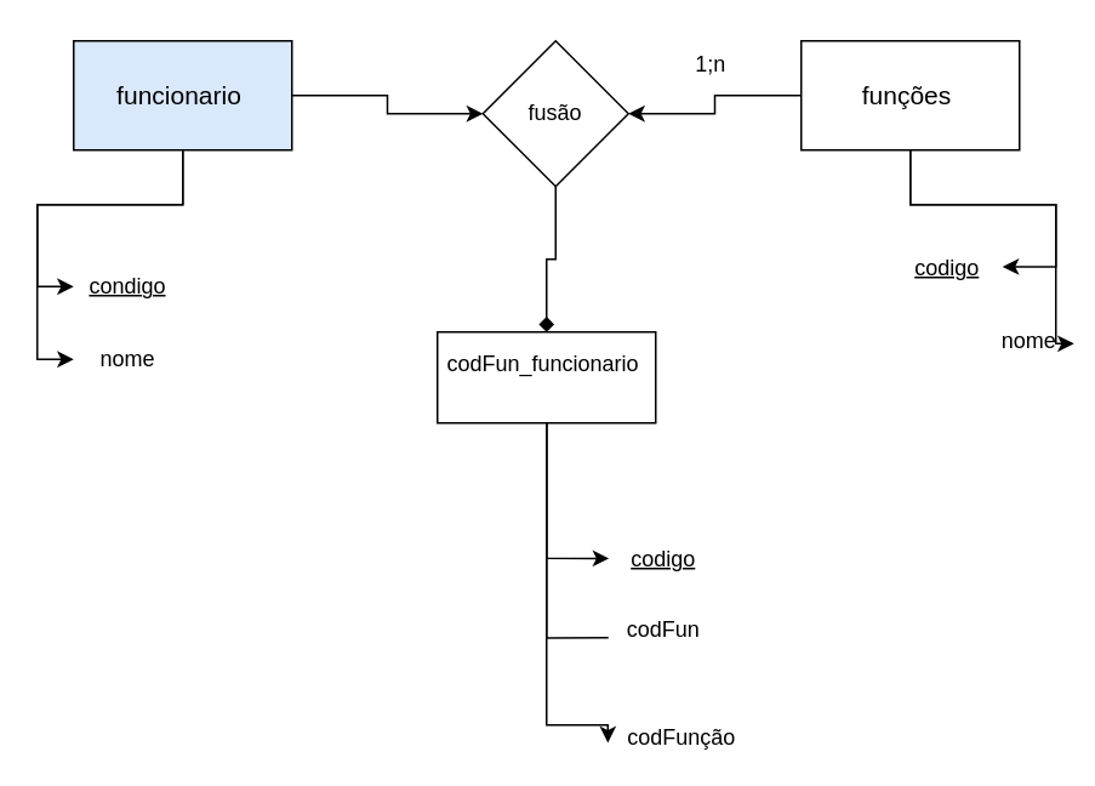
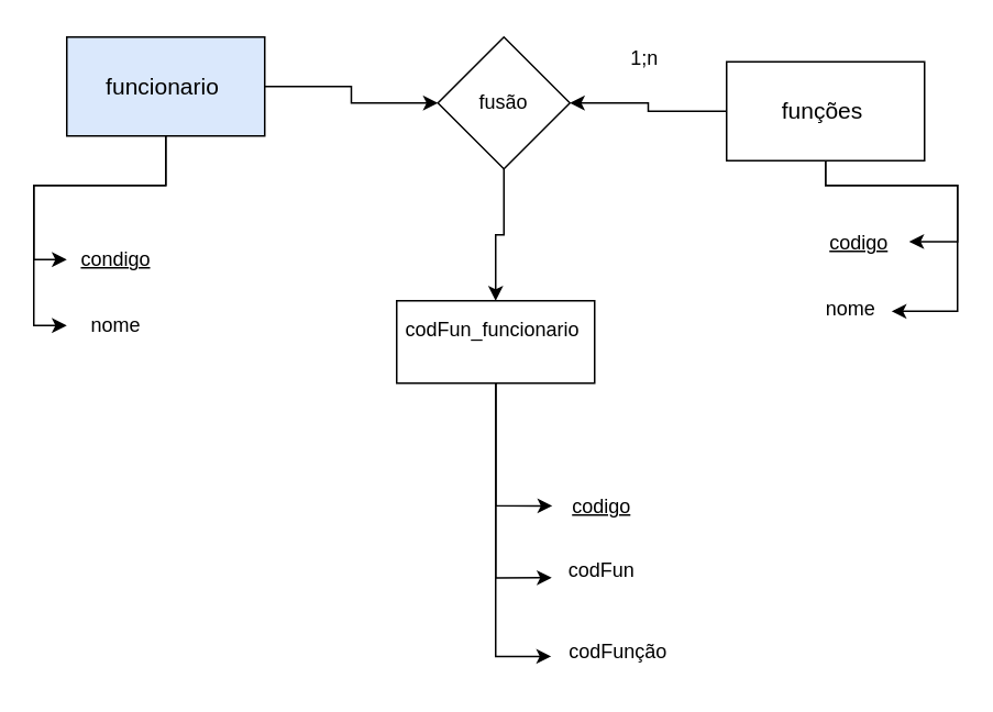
- <mxCell id="7" value="&lt;font style=&quot;font-size: 14px;&quot;&gt;funções&lt;/font&gt;&amp;nbsp;" style="rounded=0;whiteSpace=wrap;html=1;" vertex="1" parent="1"><mxGeometry x="440" y="22" width="120" height="60" as="geometry" /></mxCell>
+ <mxCell id="7" value="&lt;font style=&quot;font-size: 14px;&quot;&gt;funções&lt;/font&gt;&amp;nbsp;" style="rounded=0;whiteSpace=wrap;html=1;" vertex="1" parent="1"><mxGeometry x="440" y="37" width="120" height="60" as="geometry" /></mxCell>
- <mxCell id="10" value="" style="edgeStyle=orthogonalEdgeStyle;rounded=0;orthogonalLoop=1;jettySize=auto;html=1;endArrow=diamond;" edge="1" parent="1" source="11" target="17"><mxGeometry relative="1" as="geometry" /></mxCell>
+ <mxCell id="10" value="" style="edgeStyle=orthogonalEdgeStyle;rounded=0;orthogonalLoop=1;jettySize=auto;html=1;" edge="1" parent="1" source="11" target="17"><mxGeometry relative="1" as="geometry" /></mxCell>
- <mxCell id="14" value="nome" style="text;html=1;align=center;verticalAlign=middle;resizable=0;points=[];autosize=1;strokeColor=none;fillColor=none;" vertex="1" parent="1"><mxGeometry x="540" y="172" width="50" height="30" as="geometry" /></mxCell>
+ <mxCell id="14" value="nome" style="text;html=1;align=center;verticalAlign=middle;resizable=0;points=[];autosize=1;strokeColor=none;fillColor=none;" vertex="1" parent="1"><mxGeometry x="490" y="172" width="50" height="30" as="geometry" /></mxCell>
- <mxCell id="22" style="edgeStyle=orthogonalEdgeStyle;rounded=0;orthogonalLoop=1;jettySize=auto;html=1;entryX=0;entryY=0.636;entryDx=0;entryDy=0;entryPerimeter=0;endArrow=none;" edge="1" parent="1" source="17" target="19"><mxGeometry relative="1" as="geometry"><Array as="points"><mxPoint x="300" y="350" /></Array></mxGeometry></mxCell>
+ <mxCell id="22" style="edgeStyle=orthogonalEdgeStyle;rounded=0;orthogonalLoop=1;jettySize=auto;html=1;entryX=0;entryY=0.636;entryDx=0;entryDy=0;entryPerimeter=0;" edge="1" parent="1" source="17" target="19"><mxGeometry relative="1" as="geometry"><Array as="points"><mxPoint x="300" y="350" /></Array></mxGeometry></mxCell>
- <mxCell id="20" value="codFunção" style="text;html=1;align=center;verticalAlign=middle;resizable=0;points=[];autosize=1;strokeColor=none;fillColor=none;" vertex="1" parent="1"><mxGeometry x="334" y="390" width="80" height="30" as="geometry" /></mxCell>
+ <mxCell id="20" value="codFunção" style="text;html=1;align=center;verticalAlign=middle;resizable=0;points=[];autosize=1;strokeColor=none;fillColor=none;" vertex="1" parent="1"><mxGeometry x="334" y="380" width="80" height="30" as="geometry" /></mxCell>
